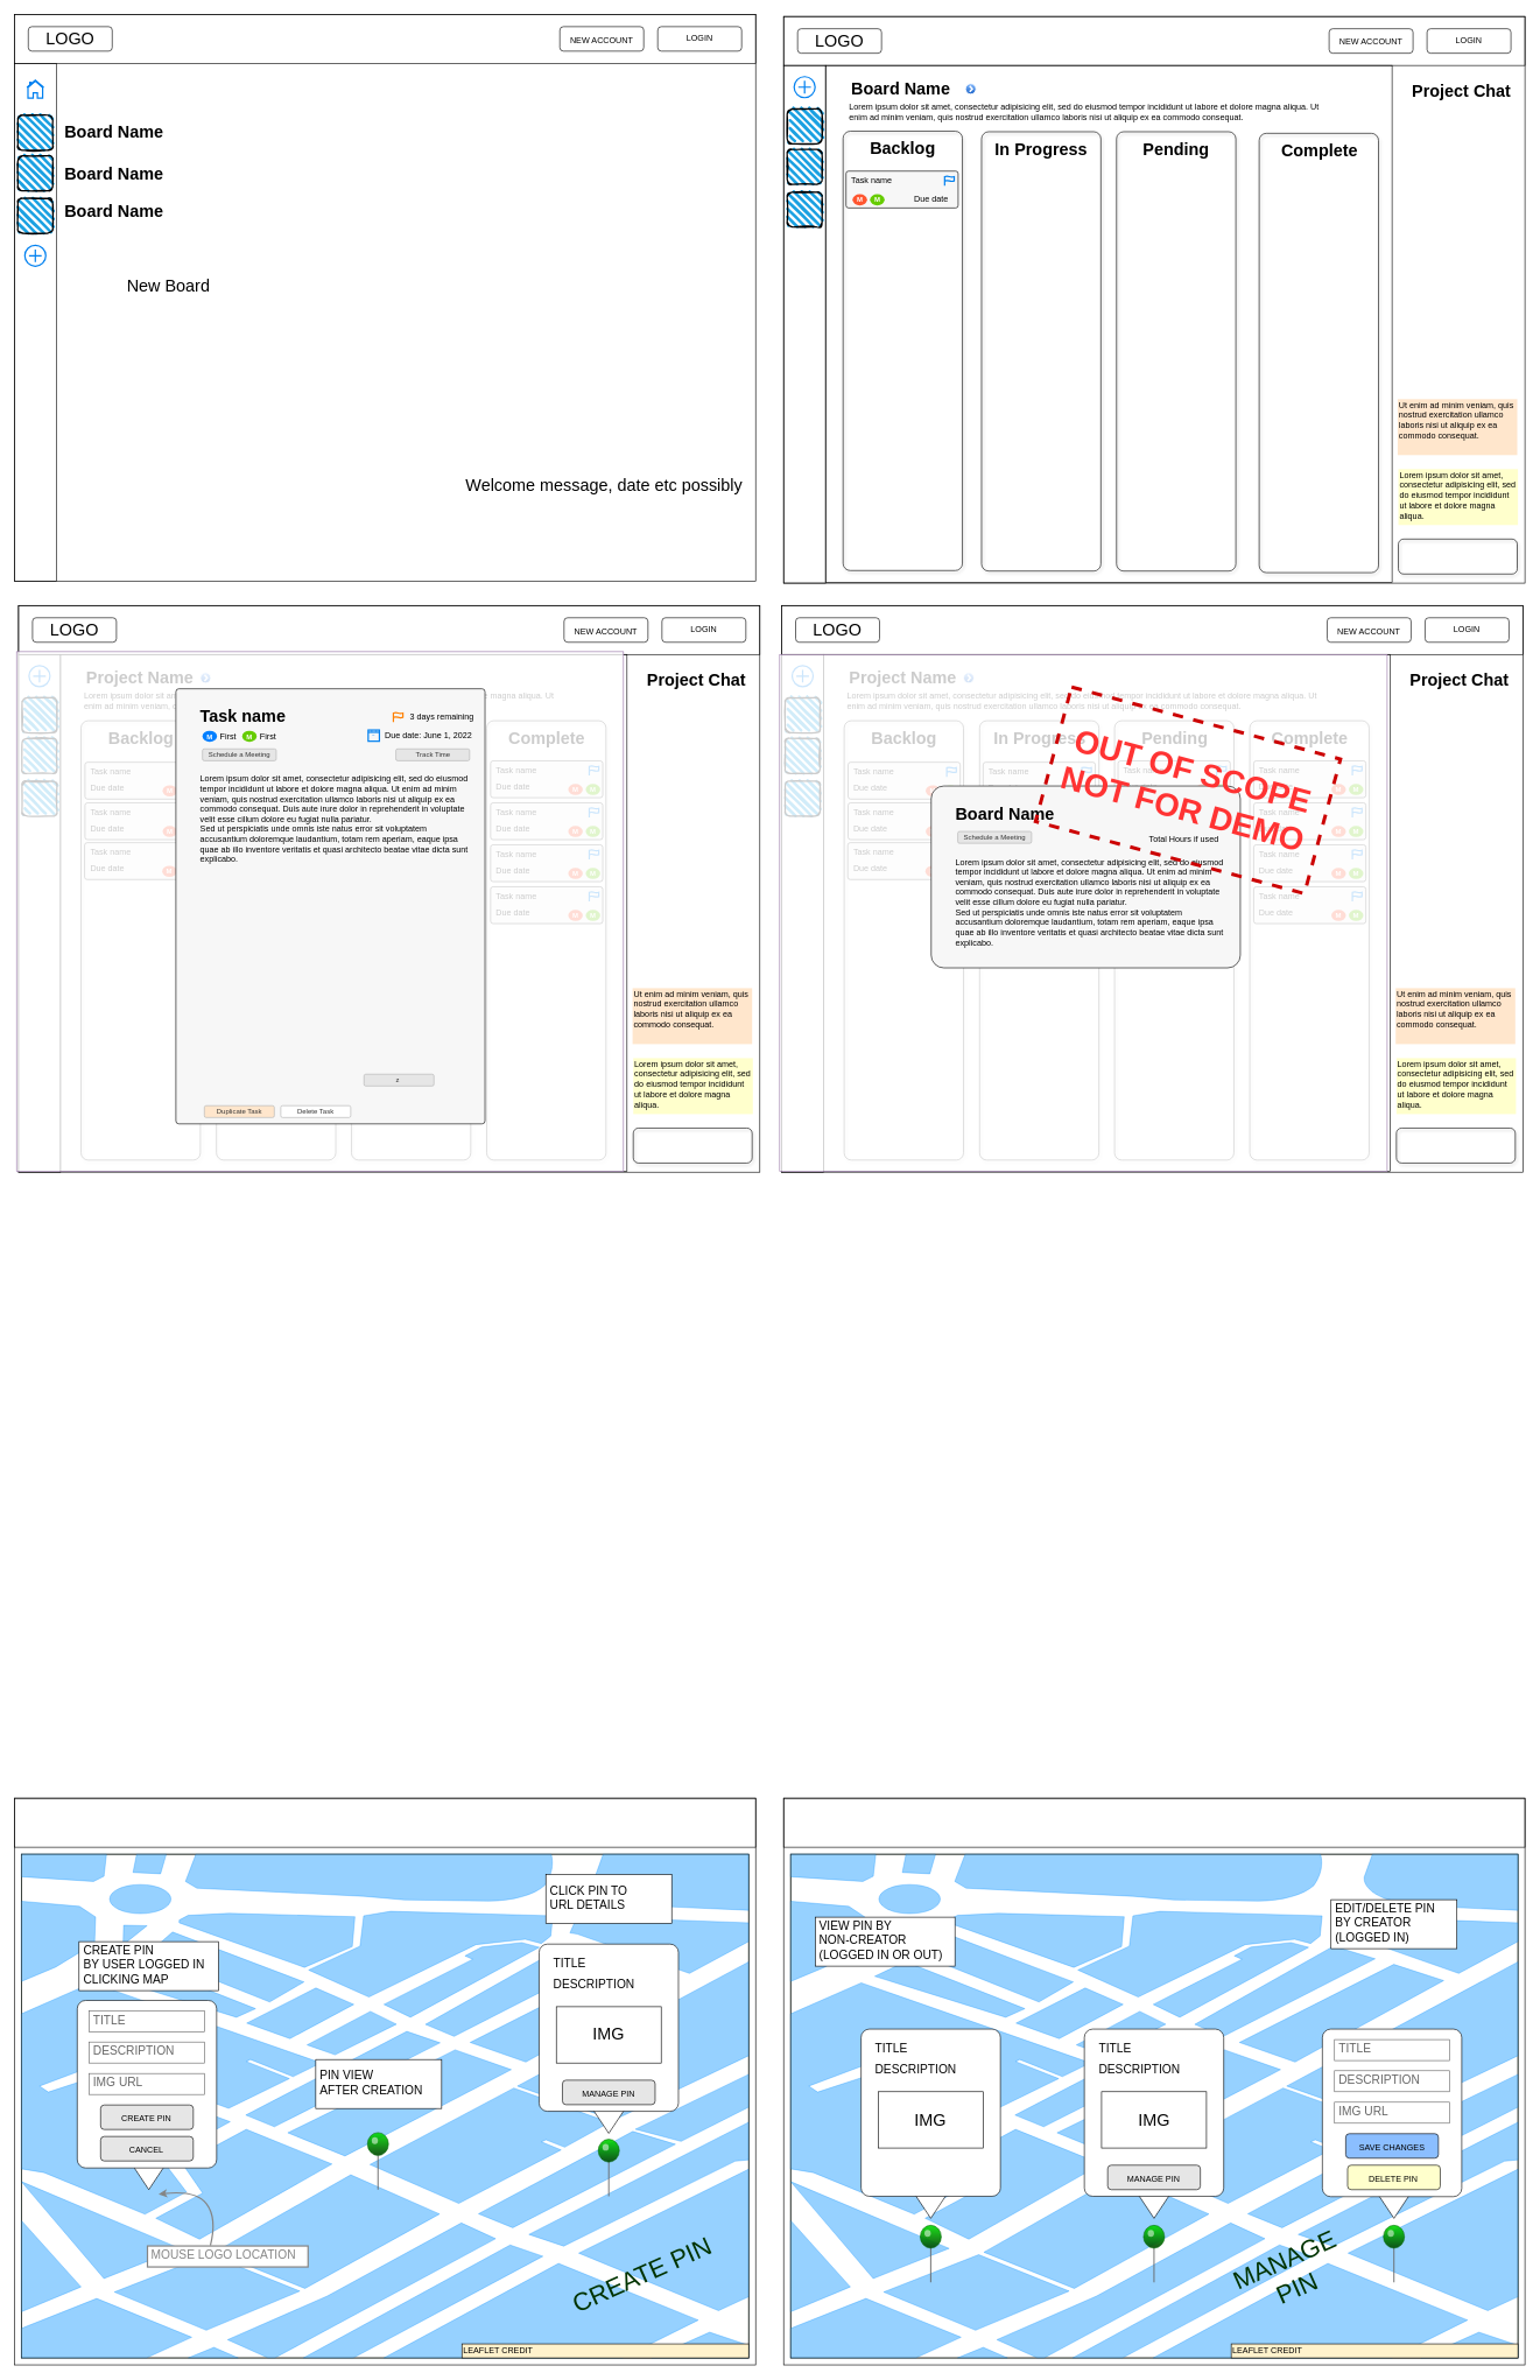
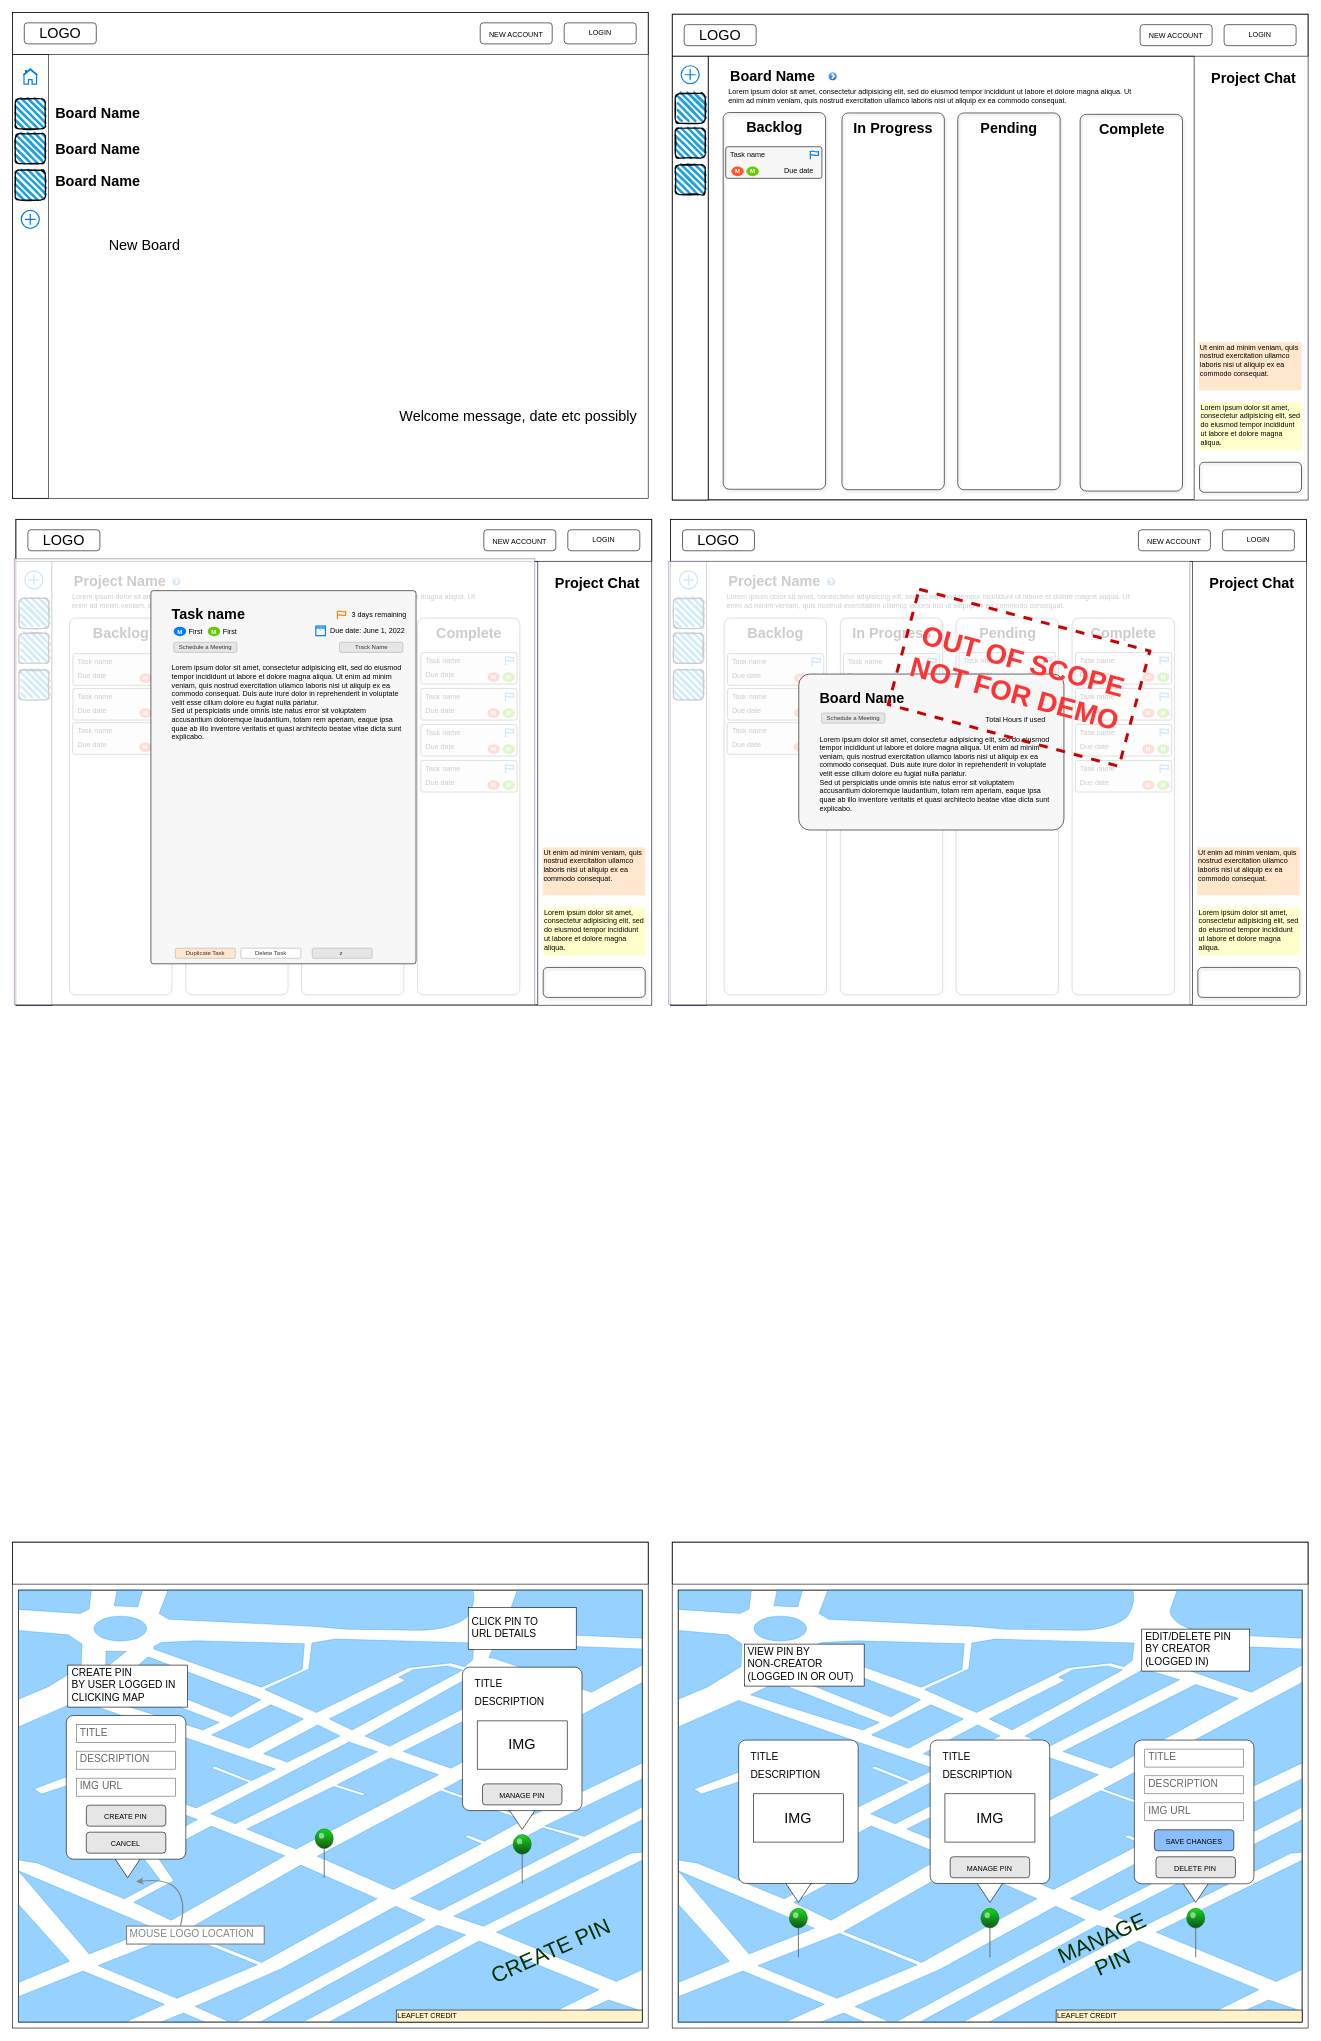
- <mxCell id="217" value="Track Time" style="rounded=1;html=1;shadow=0;dashed=0;whiteSpace=wrap;fontSize=10;fillColor=#E6E6E6;align=center;strokeColor=#B3B3B3;fontColor=#333333;" parent="201" vertex="1"><mxGeometry x="314.5" y="86.001" width="105.5" height="16.88" as="geometry" /></mxCell>
+ <mxCell id="217" value="Track Name" style="rounded=1;html=1;shadow=0;dashed=0;whiteSpace=wrap;fontSize=10;fillColor=#E6E6E6;align=center;strokeColor=#B3B3B3;fontColor=#333333;" parent="201" vertex="1"><mxGeometry x="314.5" y="86.001" width="105.5" height="16.88" as="geometry" /></mxCell>
- <mxCell id="219" value="z&amp;nbsp;" style="rounded=1;html=1;shadow=0;dashed=0;whiteSpace=wrap;fontSize=10;fillColor=#E6E6E6;align=center;strokeColor=#B3B3B3;fontColor=#333333;" parent="201" vertex="1"><mxGeometry x="269.0" y="551.001" width="100" height="16.88" as="geometry" /></mxCell>
+ <mxCell id="219" value="z&amp;nbsp;" style="rounded=1;html=1;shadow=0;dashed=0;whiteSpace=wrap;fontSize=10;fillColor=#E6E6E6;align=center;strokeColor=#B3B3B3;fontColor=#333333;" parent="201" vertex="1"><mxGeometry x="269.0" y="596.001" width="100" height="16.88" as="geometry" /></mxCell>
- <mxCell id="31" value="VIEW PIN BY &lt;br&gt;NON-CREATOR&lt;br&gt;(LOGGED IN OR OUT)" style="strokeWidth=1;shadow=0;dashed=0;align=center;html=1;shape=mxgraph.mockup.text.textBox;fontColor=#050505;align=left;fontSize=17;spacingLeft=4;spacingTop=-3;strokeColor=default;mainText=;sketch=0;fillColor=default;" parent="1" vertex="1"><mxGeometry x="1165.37" y="2740" width="199.63" height="70" as="geometry" /></mxCell>
+ <mxCell id="31" value="VIEW PIN BY &lt;br&gt;NON-CREATOR&lt;br&gt;(LOGGED IN OR OUT)" style="strokeWidth=1;shadow=0;dashed=0;align=center;html=1;shape=mxgraph.mockup.text.textBox;fontColor=#050505;align=left;fontSize=17;spacingLeft=4;spacingTop=-3;strokeColor=default;mainText=;sketch=0;fillColor=default;" parent="1" vertex="1"><mxGeometry x="1240.37" y="2740" width="199.63" height="70" as="geometry" /></mxCell>
- <mxCell id="51" value="PIN VIEW&lt;br&gt;AFTER CREATION" style="strokeWidth=1;shadow=0;dashed=0;align=center;html=1;shape=mxgraph.mockup.text.textBox;fontColor=#050505;align=left;fontSize=17;spacingLeft=4;spacingTop=-3;strokeColor=default;mainText=;sketch=0;fillColor=default;" parent="1" vertex="1"><mxGeometry x="451" y="2943.5" width="180" height="70" as="geometry" /></mxCell>
- <mxCell id="35" value="&lt;span style=&quot;font-size: 12px&quot;&gt;DELETE PIN&lt;/span&gt;" style="rounded=1;whiteSpace=wrap;html=1;fillColor=#ffffcc;fontSize=16;" parent="1" vertex="1"><mxGeometry x="1926.43" y="3094.5" width="132.49" height="35" as="geometry" /></mxCell>
+ <mxCell id="35" value="&lt;span style=&quot;font-size: 12px&quot;&gt;DELETE PIN&lt;/span&gt;" style="rounded=1;whiteSpace=wrap;html=1;fillColor=#E6E6E6;fontSize=16;" parent="1" vertex="1"><mxGeometry x="1926.43" y="3094.5" width="132.49" height="35" as="geometry" /></mxCell>
